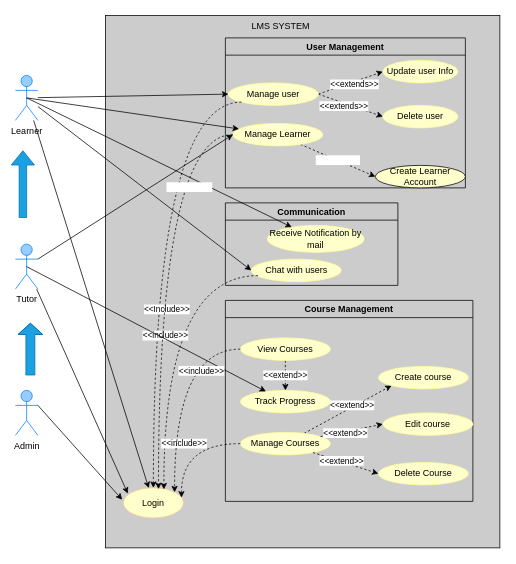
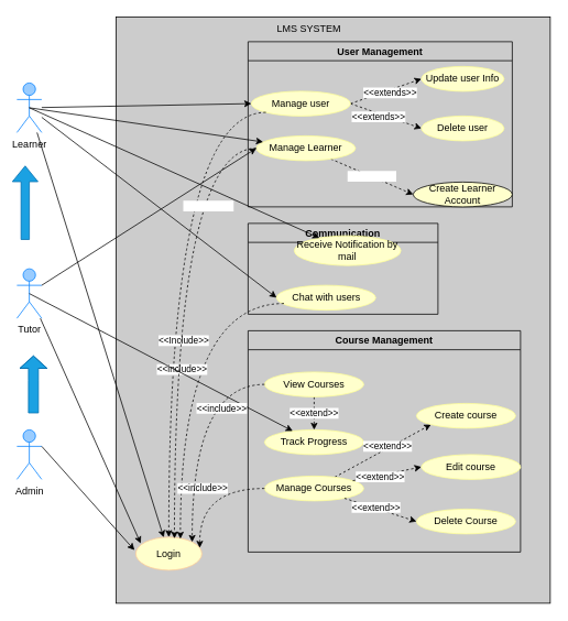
- <mxCell id="21" value="&lt;font color=&quot;#000000&quot;&gt;Receive Notification by mail&lt;/font&gt;" style="ellipse;whiteSpace=wrap;html=1;fillColor=#FFFFCC;strokeColor=#FFFF99;" vertex="1" parent="19"><mxGeometry x="56" y="30" width="129" height="36" as="geometry" /></mxCell>
+ <mxCell id="21" value="&lt;font color=&quot;#000000&quot;&gt;Receive Notification by mail&lt;/font&gt;" style="ellipse;whiteSpace=wrap;html=1;fillColor=#FFFFCC;strokeColor=#FFFF99;" vertex="1" parent="19"><mxGeometry x="56" y="15" width="129" height="36" as="geometry" /></mxCell>
